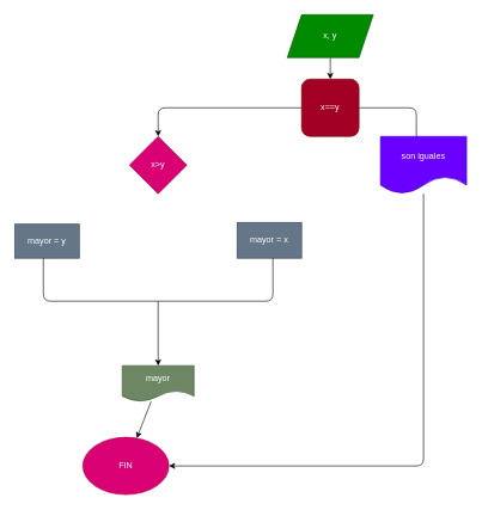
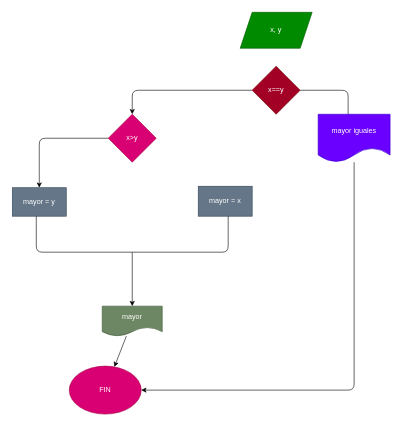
- <mxCell id="2" style="edgeStyle=none;html=1;entryX=0.5;entryY=0;entryDx=0;entryDy=0;" parent="1" source="3" target="6" edge="1"><mxGeometry relative="1" as="geometry" /></mxCell>
- <mxCell id="6" value="x==y" style="whiteSpace=wrap;html=1;fillColor=#a20025;fontColor=#ffffff;strokeColor=#6F0000;rounded=1;" parent="1" vertex="1"><mxGeometry x="420" y="110" width="80" height="80" as="geometry" /></mxCell>
+ <mxCell id="6" value="x==y" style="rhombus;whiteSpace=wrap;html=1;fillColor=#a20025;fontColor=#ffffff;strokeColor=#6F0000;" parent="1" vertex="1"><mxGeometry x="420" y="110" width="80" height="80" as="geometry" /></mxCell>
- <mxCell id="8" value="son iguales" style="shape=document;whiteSpace=wrap;html=1;boundedLbl=1;fillColor=#6a00ff;fontColor=#ffffff;strokeColor=#3700CC;" parent="1" vertex="1"><mxGeometry x="530" y="190" width="120" height="80" as="geometry" /></mxCell>
+ <mxCell id="8" value="mayor iguales" style="shape=document;whiteSpace=wrap;html=1;boundedLbl=1;fillColor=#6a00ff;fontColor=#ffffff;strokeColor=#3700CC;" parent="1" vertex="1"><mxGeometry x="530" y="190" width="120" height="80" as="geometry" /></mxCell>
+ <mxCell id="10" value="" style="edgeStyle=none;html=1;" edge="1" parent="1" source="11" target="13"><mxGeometry relative="1" as="geometry"><Array as="points"><mxPoint x="65" y="230" /></Array></mxGeometry></mxCell>
